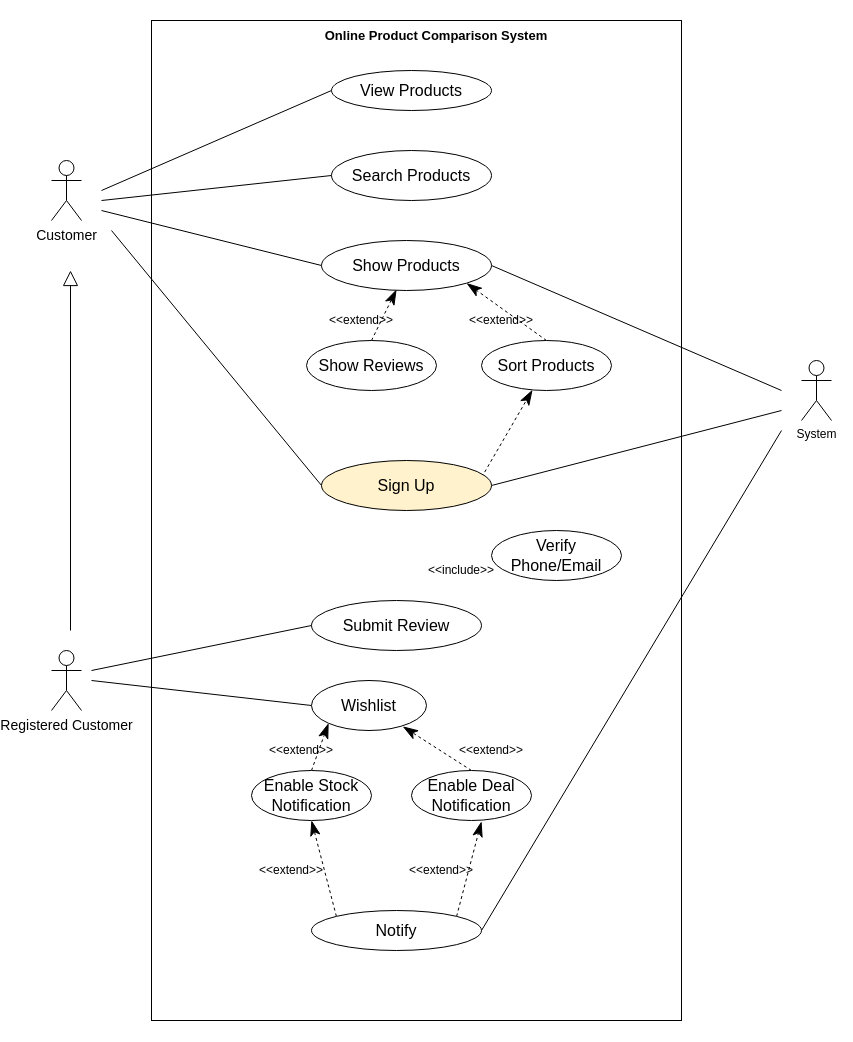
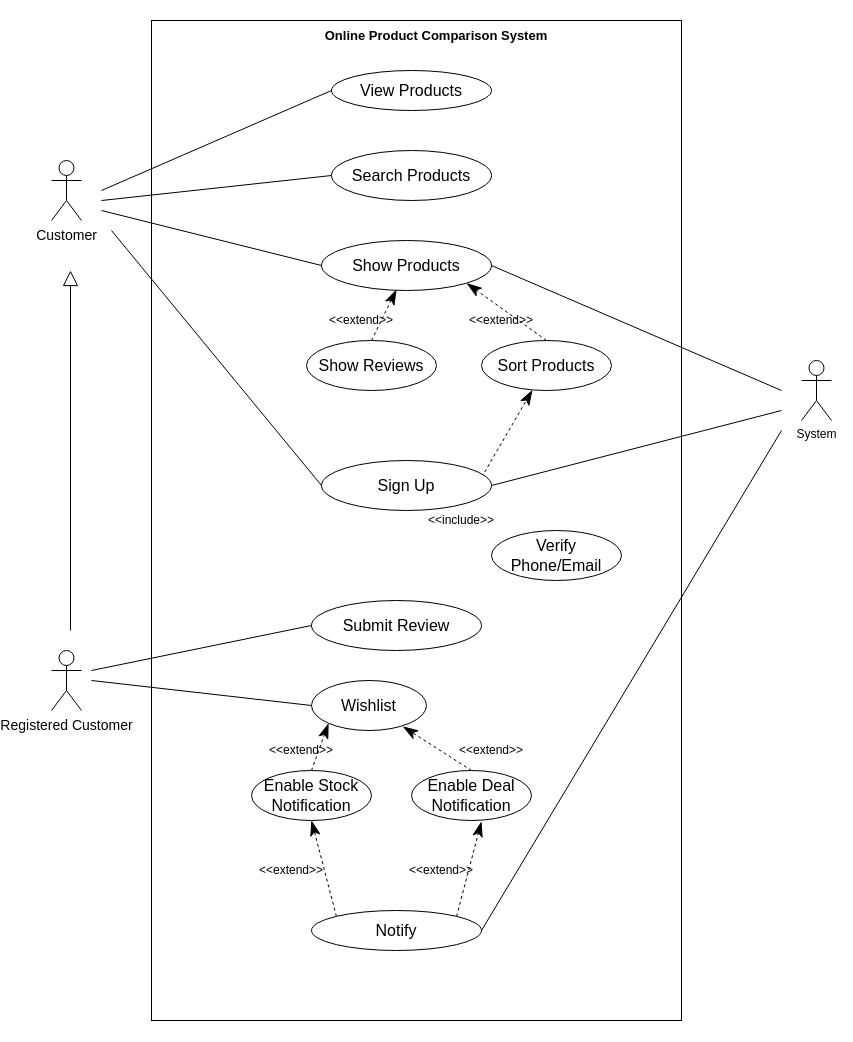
- <mxCell id="20" value="&lt;font style=&quot;font-size: 16px&quot;&gt;Sign Up&lt;/font&gt;" style="ellipse;whiteSpace=wrap;html=1;fillColor=#fff2cc;" parent="1" vertex="1"><mxGeometry x="290" y="460" width="170" height="50" as="geometry" /></mxCell>
+ <mxCell id="20" value="&lt;font style=&quot;font-size: 16px&quot;&gt;Sign Up&lt;/font&gt;" style="ellipse;whiteSpace=wrap;html=1;" parent="1" vertex="1"><mxGeometry x="290" y="460" width="170" height="50" as="geometry" /></mxCell>
- <mxCell id="41" value="&amp;lt;&amp;lt;include&amp;gt;&amp;gt;" style="text;html=1;strokeColor=none;fillColor=none;align=center;verticalAlign=middle;whiteSpace=wrap;rounded=0;" parent="1" vertex="1"><mxGeometry x="410" y="560" width="40" height="20" as="geometry" /></mxCell>
+ <mxCell id="41" value="&amp;lt;&amp;lt;include&amp;gt;&amp;gt;" style="text;html=1;strokeColor=none;fillColor=none;align=center;verticalAlign=middle;whiteSpace=wrap;rounded=0;" parent="1" vertex="1"><mxGeometry x="410" y="510" width="40" height="20" as="geometry" /></mxCell>
